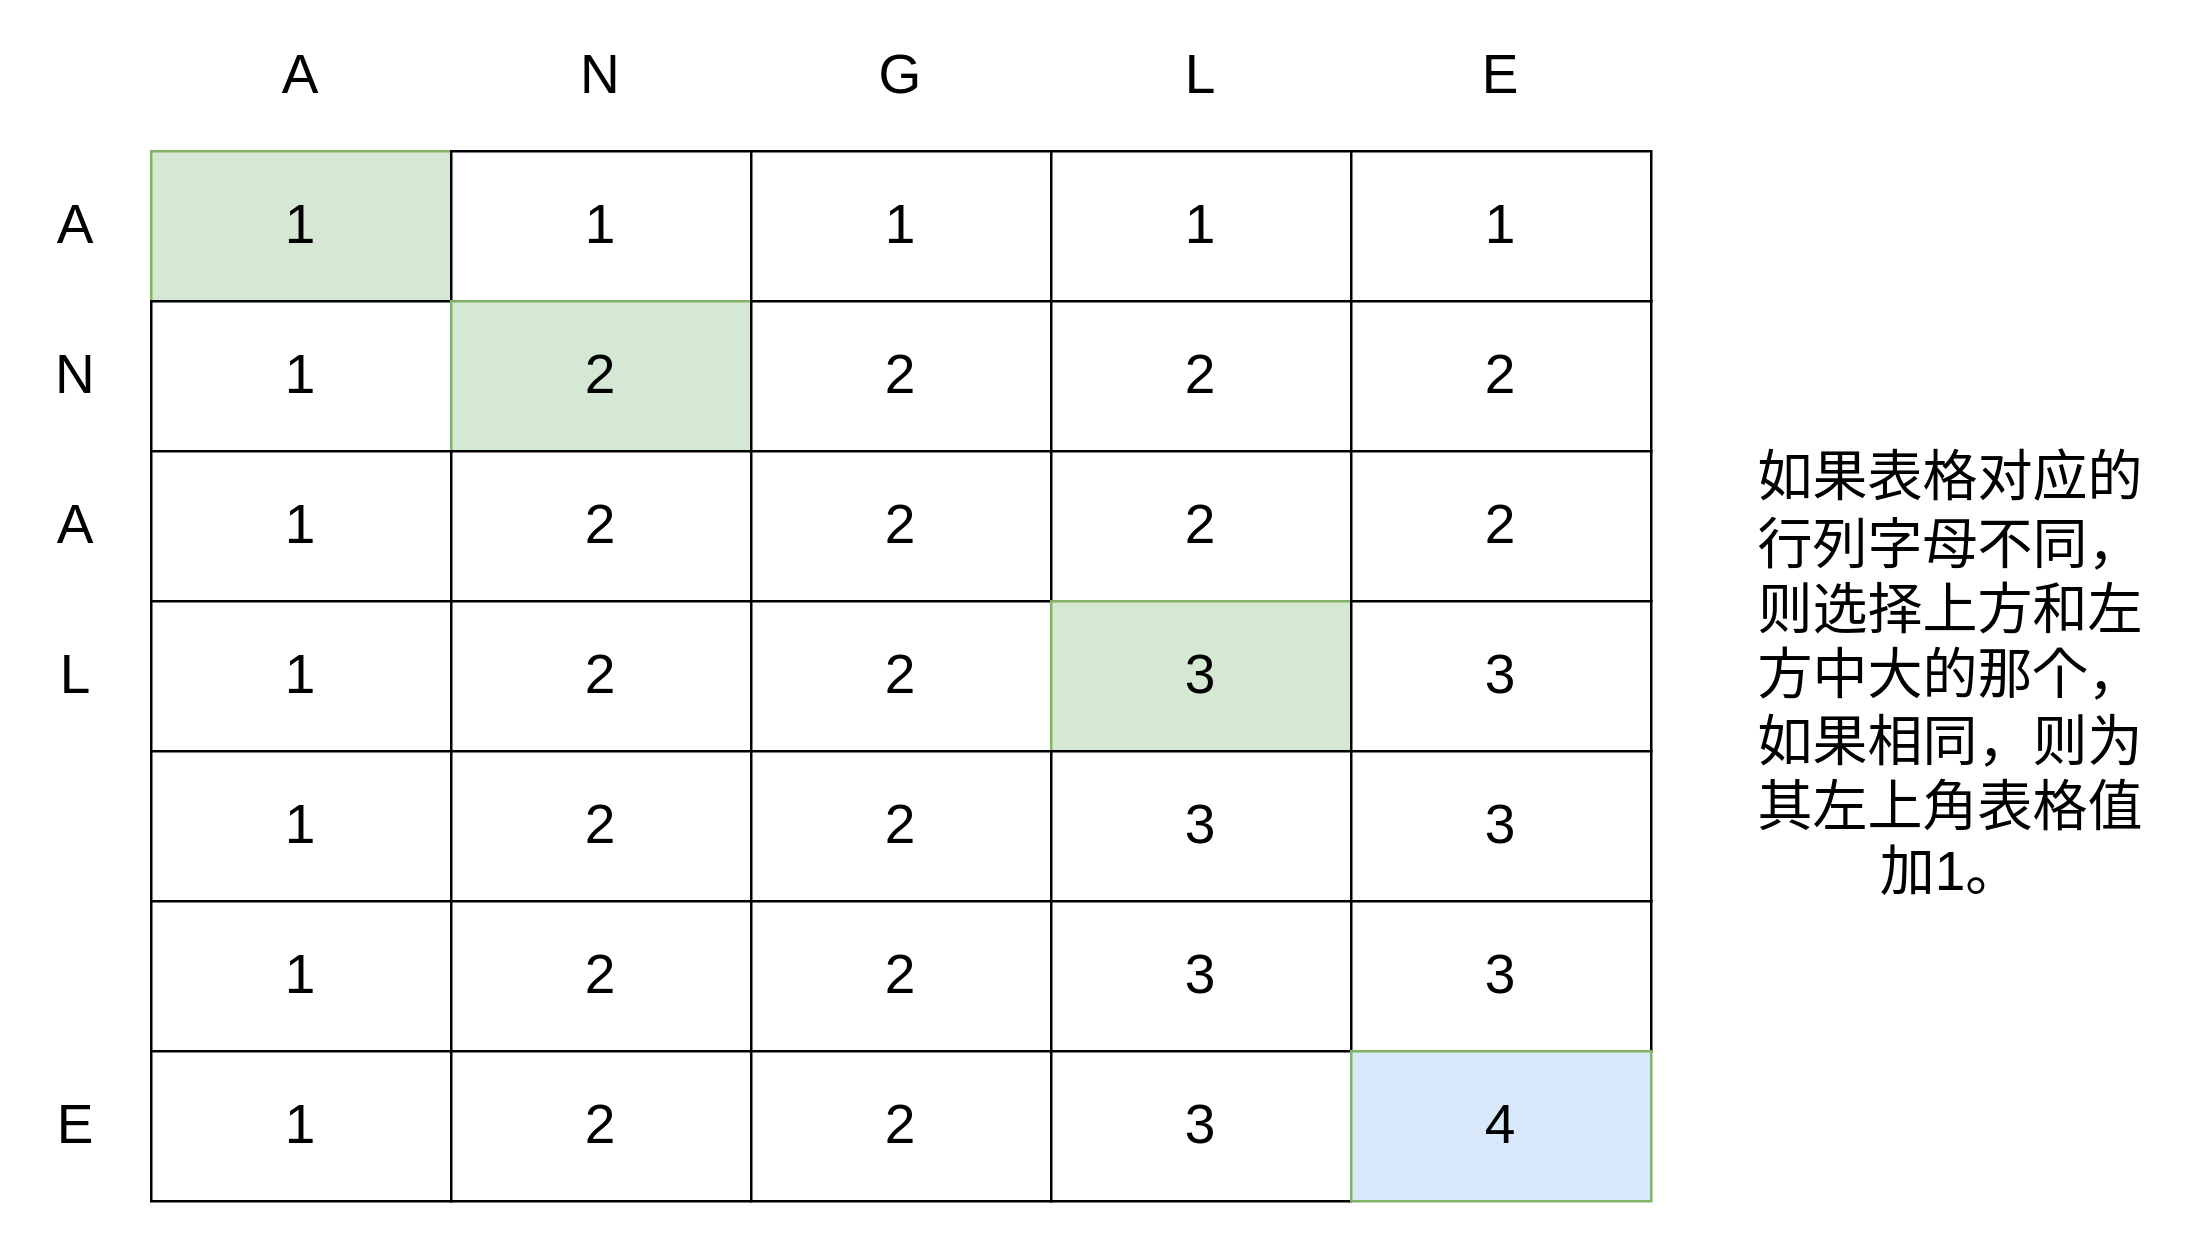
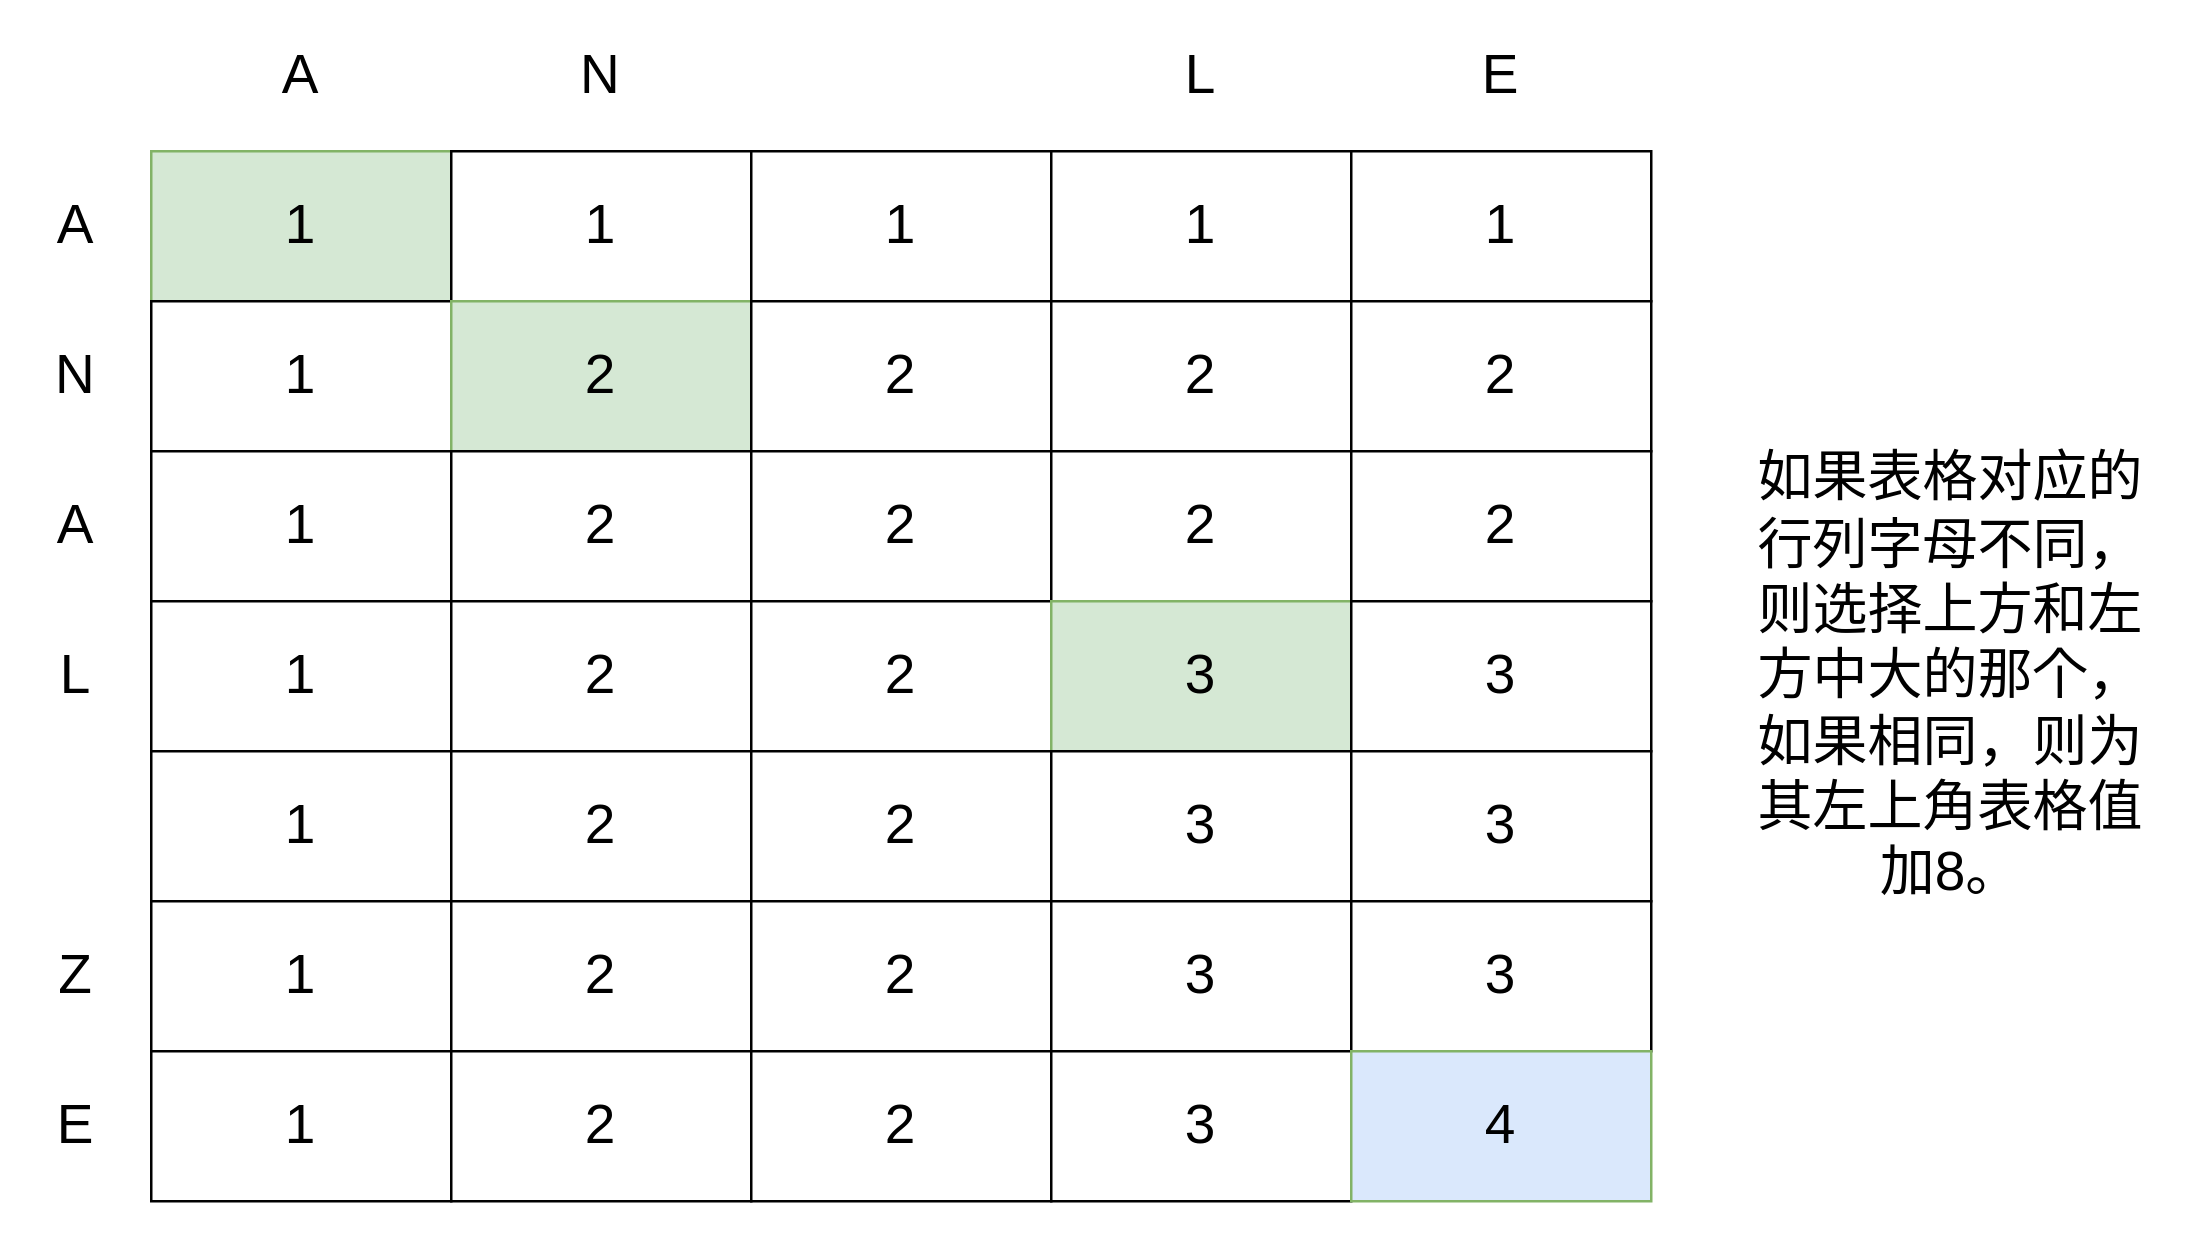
- <mxCell id="29" value="G" style="text;html=1;strokeColor=none;fillColor=none;align=center;verticalAlign=middle;whiteSpace=wrap;rounded=0;fontSize=22;" parent="1" vertex="1"><mxGeometry x="350" y="20" width="20" height="20" as="geometry" /></mxCell>
- <mxCell id="36" value="如果表格对应的行列字母不同，则选择上方和左方中大的那个，如果相同，则为其左上角表格值加1。" style="text;html=1;strokeColor=none;fillColor=none;align=center;verticalAlign=middle;whiteSpace=wrap;rounded=0;fontSize=22;" parent="1" vertex="1"><mxGeometry x="700" y="175" width="160" height="190" as="geometry" /></mxCell>
+ <mxCell id="36" value="如果表格对应的行列字母不同，则选择上方和左方中大的那个，如果相同，则为其左上角表格值加8。" style="text;html=1;strokeColor=none;fillColor=none;align=center;verticalAlign=middle;whiteSpace=wrap;rounded=0;fontSize=22;" parent="1" vertex="1"><mxGeometry x="700" y="175" width="160" height="190" as="geometry" /></mxCell>
+ <mxCell id="47" value="Z" style="text;html=1;strokeColor=none;fillColor=none;align=center;verticalAlign=middle;whiteSpace=wrap;rounded=0;fontSize=22;" vertex="1" parent="1"><mxGeometry x="20" y="380" width="20" height="20" as="geometry" /></mxCell>
